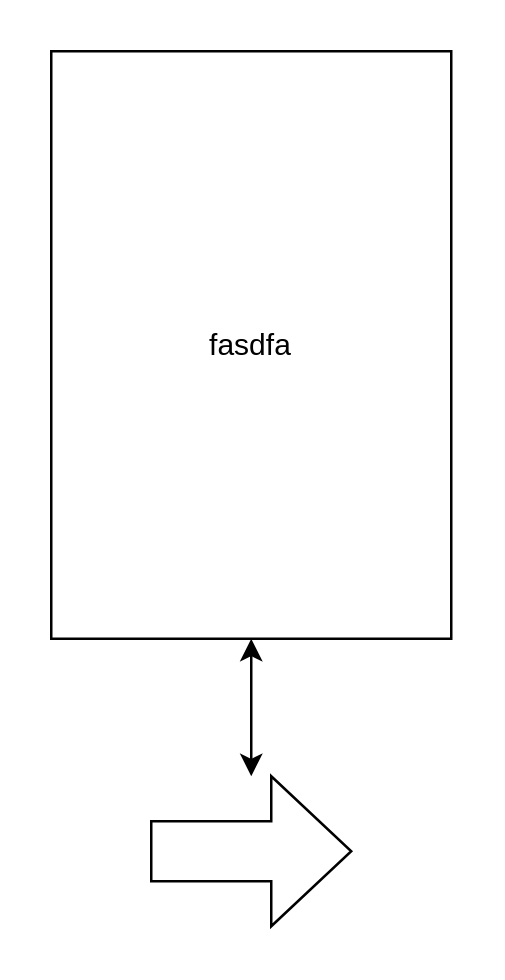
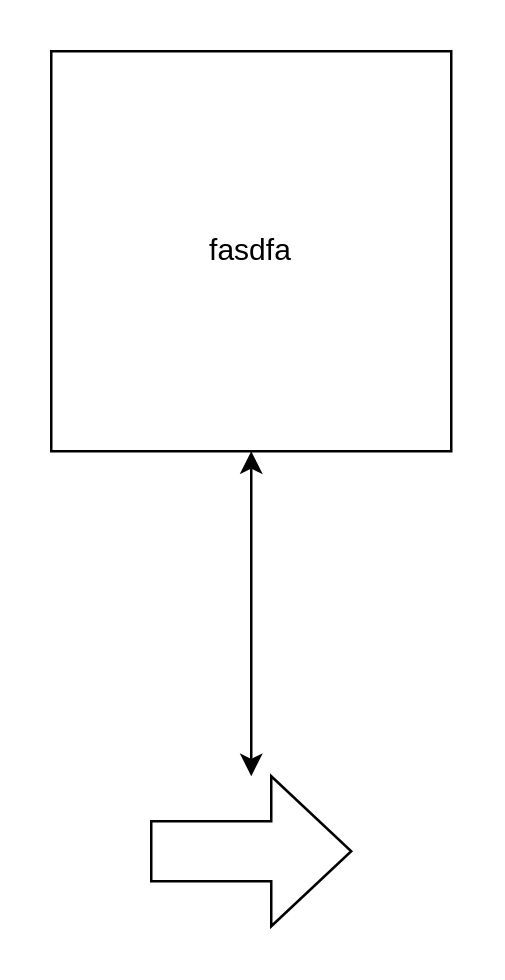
- <mxCell id="3" value="fasdfa" style="whiteSpace=wrap;html=1;aspect=fixed;" vertex="1" parent="1"><mxGeometry x="20" y="20" width="160" height="235" as="geometry" /></mxCell>
+ <mxCell id="3" value="fasdfa" style="whiteSpace=wrap;html=1;aspect=fixed;" vertex="1" parent="1"><mxGeometry x="20" y="20" width="160" height="160" as="geometry" /></mxCell>
